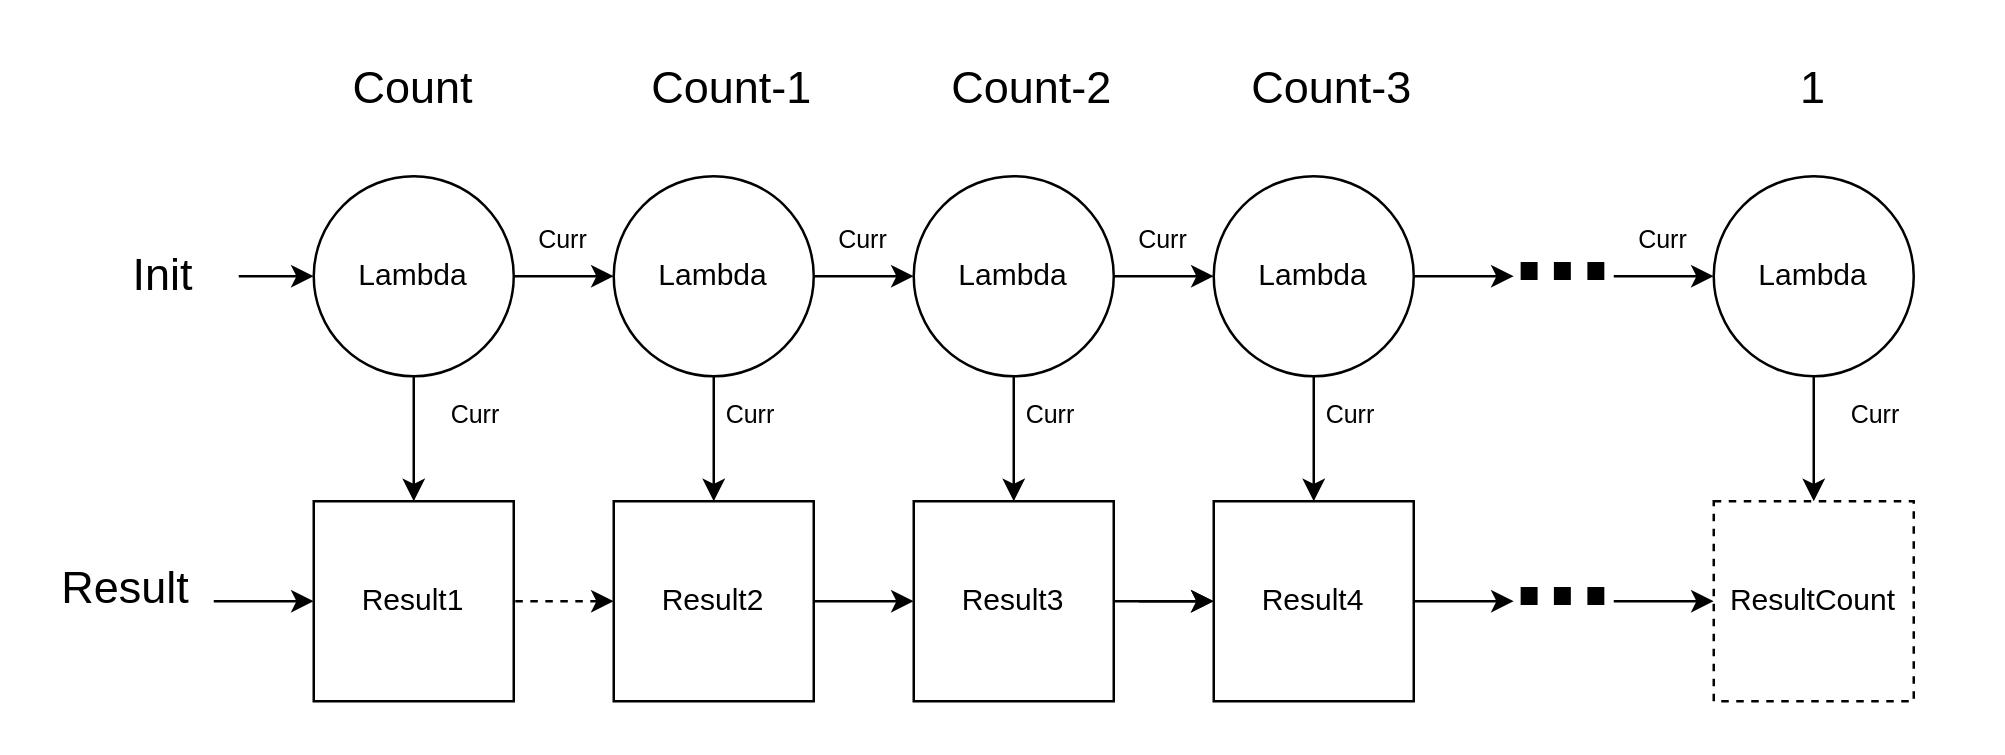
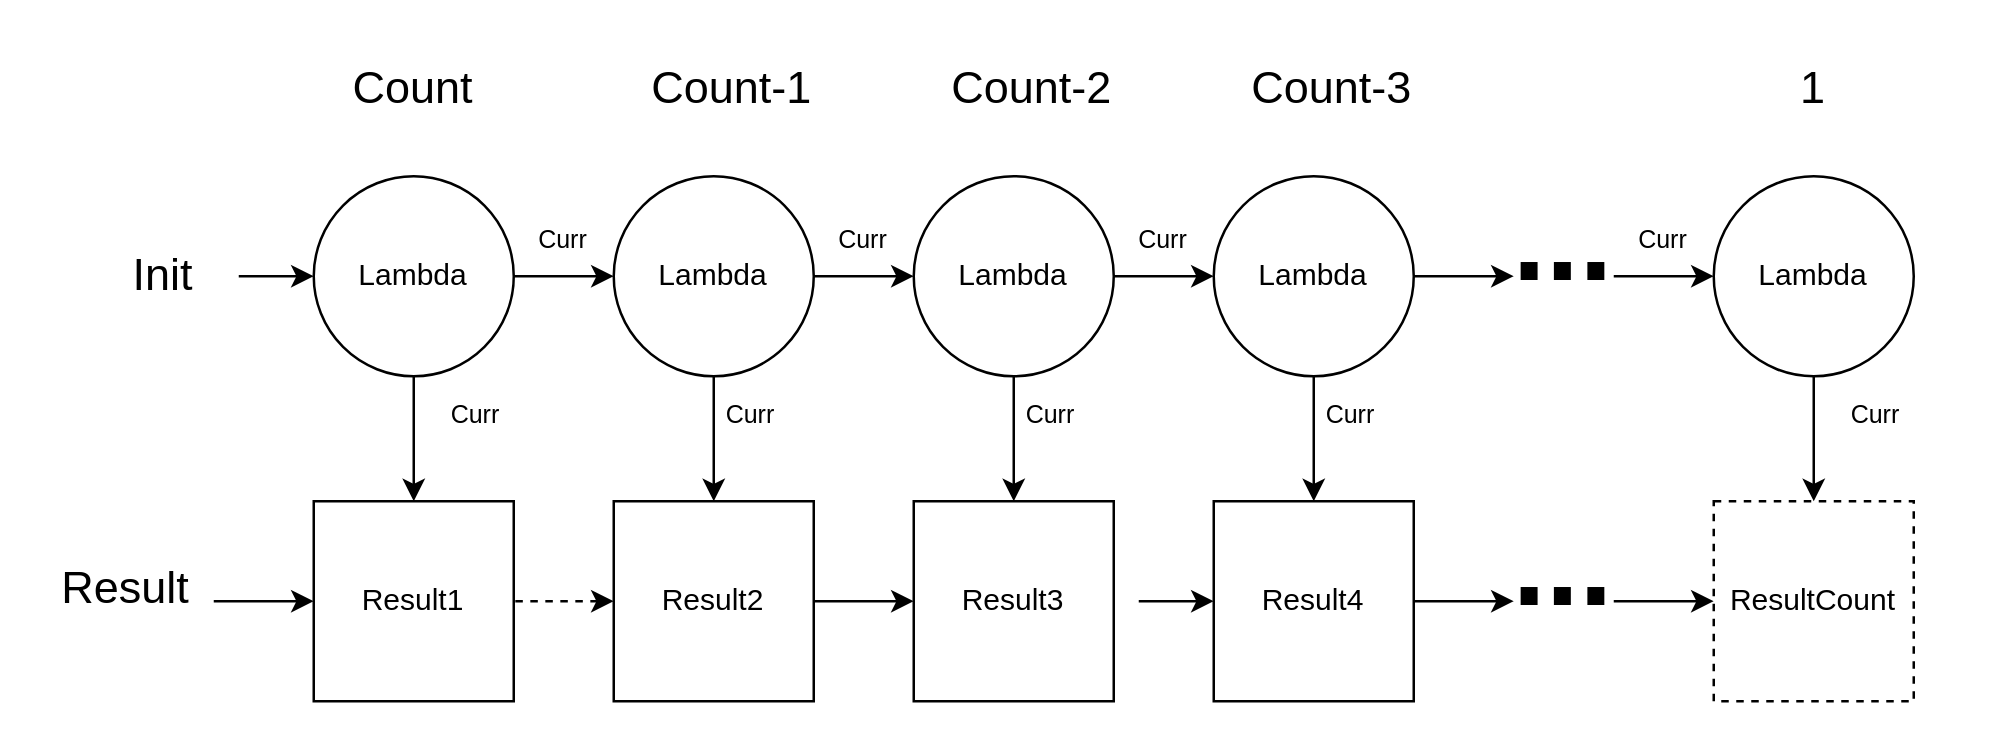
- <mxCell id="7" value="" style="edgeStyle=orthogonalEdgeStyle;rounded=0;orthogonalLoop=1;jettySize=auto;html=1;startArrow=none;startFill=0;endArrow=classic;endFill=1;" parent="1" source="8" target="11" edge="1"><mxGeometry relative="1" as="geometry" /></mxCell>
